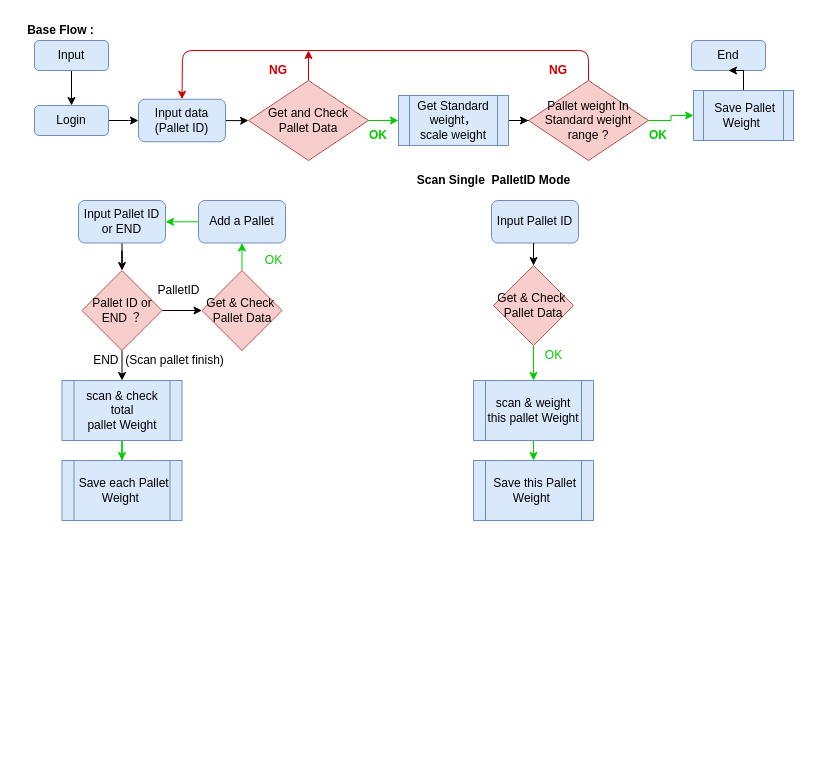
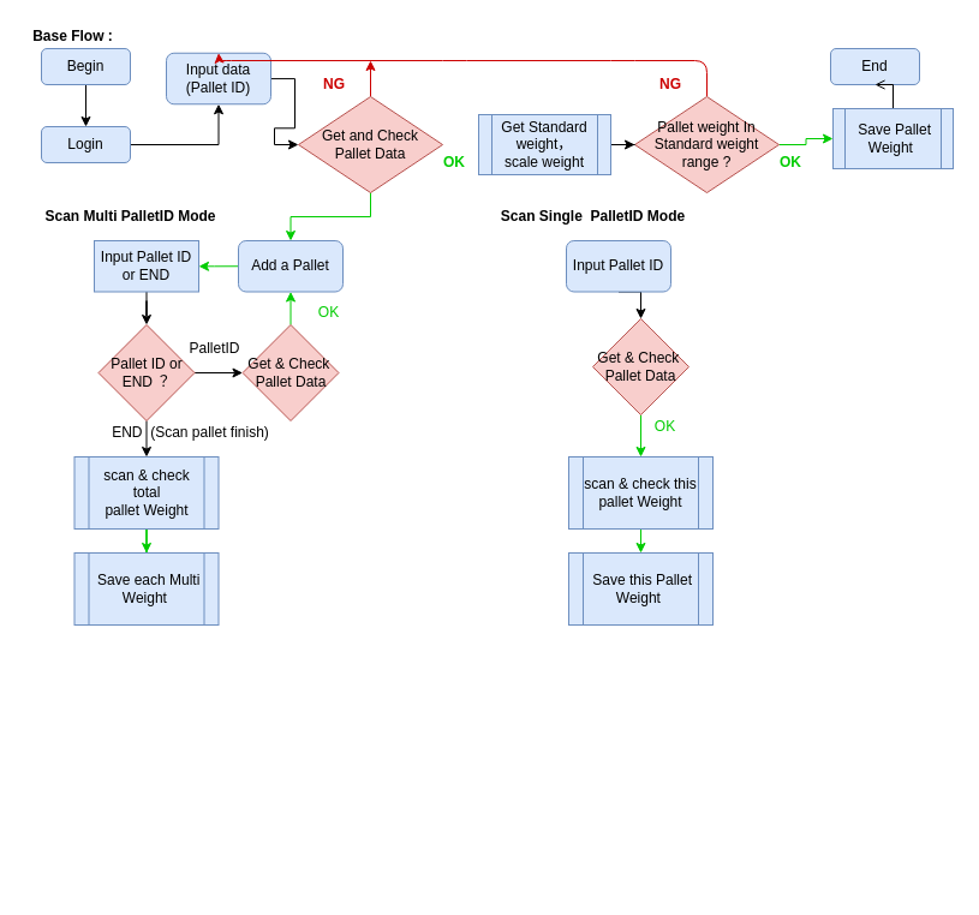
- <mxCell id="3" value="Input" style="rounded=1;whiteSpace=wrap;html=1;fillColor=#dae8fc;strokeColor=#6c8ebf;" parent="1" vertex="1"><mxGeometry x="34" y="40" width="74" height="30" as="geometry" /></mxCell>
+ <mxCell id="3" value="Begin" style="rounded=1;whiteSpace=wrap;html=1;fillColor=#dae8fc;strokeColor=#6c8ebf;" parent="1" vertex="1"><mxGeometry x="34" y="40" width="74" height="30" as="geometry" /></mxCell>
- <mxCell id="24" value="" style="edgeStyle=orthogonalEdgeStyle;rounded=0;orthogonalLoop=1;jettySize=auto;html=1;" parent="1" source="25" target="15" edge="1"><mxGeometry relative="1" as="geometry" /></mxCell>
+ <mxCell id="24" value="" style="edgeStyle=orthogonalEdgeStyle;rounded=0;orthogonalLoop=1;jettySize=auto;html=1;endArrow=open;" parent="1" source="25" target="15" edge="1"><mxGeometry relative="1" as="geometry" /></mxCell>
- <mxCell id="7" value="Input data&lt;br&gt;(Pallet ID)" style="rounded=1;whiteSpace=wrap;html=1;fillColor=#dae8fc;strokeColor=#6c8ebf;" parent="1" vertex="1"><mxGeometry x="138" y="98.75" width="87" height="42.5" as="geometry" /></mxCell>
+ <mxCell id="7" value="Input data&lt;br&gt;(Pallet ID)" style="rounded=1;whiteSpace=wrap;html=1;fillColor=#dae8fc;strokeColor=#6c8ebf;" parent="1" vertex="1"><mxGeometry x="138" y="43.75" width="87" height="42.5" as="geometry" /></mxCell>
- <mxCell id="9" value="" style="edgeStyle=orthogonalEdgeStyle;rounded=0;orthogonalLoop=1;jettySize=auto;html=1;strokeColor=#00CC00;" parent="1" source="10" target="23" edge="1"><mxGeometry relative="1" as="geometry" /></mxCell>
+ <mxCell id="9" value="" style="edgeStyle=orthogonalEdgeStyle;rounded=0;orthogonalLoop=1;jettySize=auto;html=1;strokeColor=#00CC00;" parent="1" source="10" target="43" edge="1"><mxGeometry relative="1" as="geometry" /></mxCell>
+ <mxCell id="26" value="&lt;b&gt;Scan Multi PalletID Mode&lt;/b&gt;" style="text;html=1;align=center;verticalAlign=middle;resizable=0;points=[];autosize=1;" parent="1" vertex="1"><mxGeometry x="28" y="170" width="160" height="20" as="geometry" /></mxCell>
- <mxCell id="31" value="Input Pallet ID&lt;br&gt;or END" style="rounded=1;whiteSpace=wrap;html=1;fillColor=#dae8fc;strokeColor=#6c8ebf;" parent="1" vertex="1"><mxGeometry x="78" y="200" width="87" height="42.5" as="geometry" /></mxCell>
+ <mxCell id="31" value="Input Pallet ID&lt;br&gt;or END" style="whiteSpace=wrap;html=1;fillColor=#dae8fc;strokeColor=#6c8ebf;rounded=0;" parent="1" vertex="1"><mxGeometry x="78" y="200" width="87" height="42.5" as="geometry" /></mxCell>
- <mxCell id="47" value="Input Pallet ID" style="rounded=1;whiteSpace=wrap;html=1;fillColor=#dae8fc;strokeColor=#6c8ebf;" parent="1" vertex="1"><mxGeometry x="491" y="200" width="87" height="42.5" as="geometry" /></mxCell>
+ <mxCell id="47" value="Input Pallet ID" style="rounded=1;whiteSpace=wrap;html=1;fillColor=#dae8fc;strokeColor=#6c8ebf;" parent="1" vertex="1"><mxGeometry x="471" y="200" width="87" height="42.5" as="geometry" /></mxCell>
- <mxCell id="51" value="scan &amp;amp; weight this pallet&amp;nbsp;Weight" style="shape=process;whiteSpace=wrap;html=1;backgroundOutline=1;fillColor=#dae8fc;strokeColor=#6c8ebf;" parent="1" vertex="1"><mxGeometry x="473" y="380" width="120" height="60" as="geometry" /></mxCell>
+ <mxCell id="51" value="scan &amp;amp; check this pallet&amp;nbsp;Weight" style="shape=process;whiteSpace=wrap;html=1;backgroundOutline=1;fillColor=#dae8fc;strokeColor=#6c8ebf;" parent="1" vertex="1"><mxGeometry x="473" y="380" width="120" height="60" as="geometry" /></mxCell>
- <mxCell id="41" value="&amp;nbsp;Save each Pallet Weight&amp;nbsp;" style="shape=process;whiteSpace=wrap;html=1;backgroundOutline=1;fillColor=#dae8fc;strokeColor=#6c8ebf;" parent="1" vertex="1"><mxGeometry x="61.5" y="460" width="120" height="60" as="geometry" /></mxCell>
+ <mxCell id="41" value="&amp;nbsp;Save each Multi Weight&amp;nbsp;" style="shape=process;whiteSpace=wrap;html=1;backgroundOutline=1;fillColor=#dae8fc;strokeColor=#6c8ebf;" parent="1" vertex="1"><mxGeometry x="61.5" y="460" width="120" height="60" as="geometry" /></mxCell>
